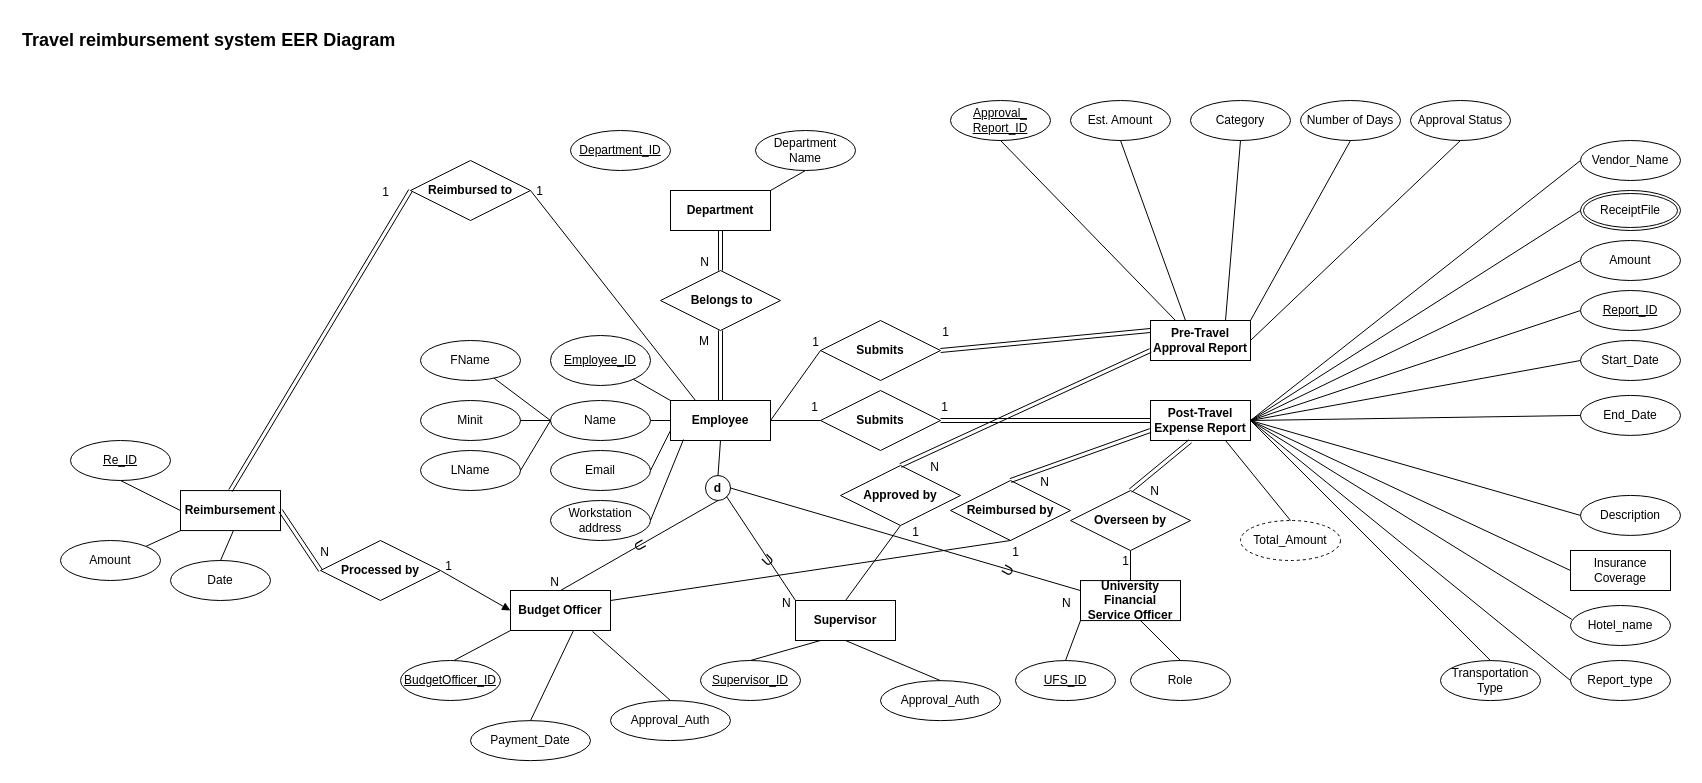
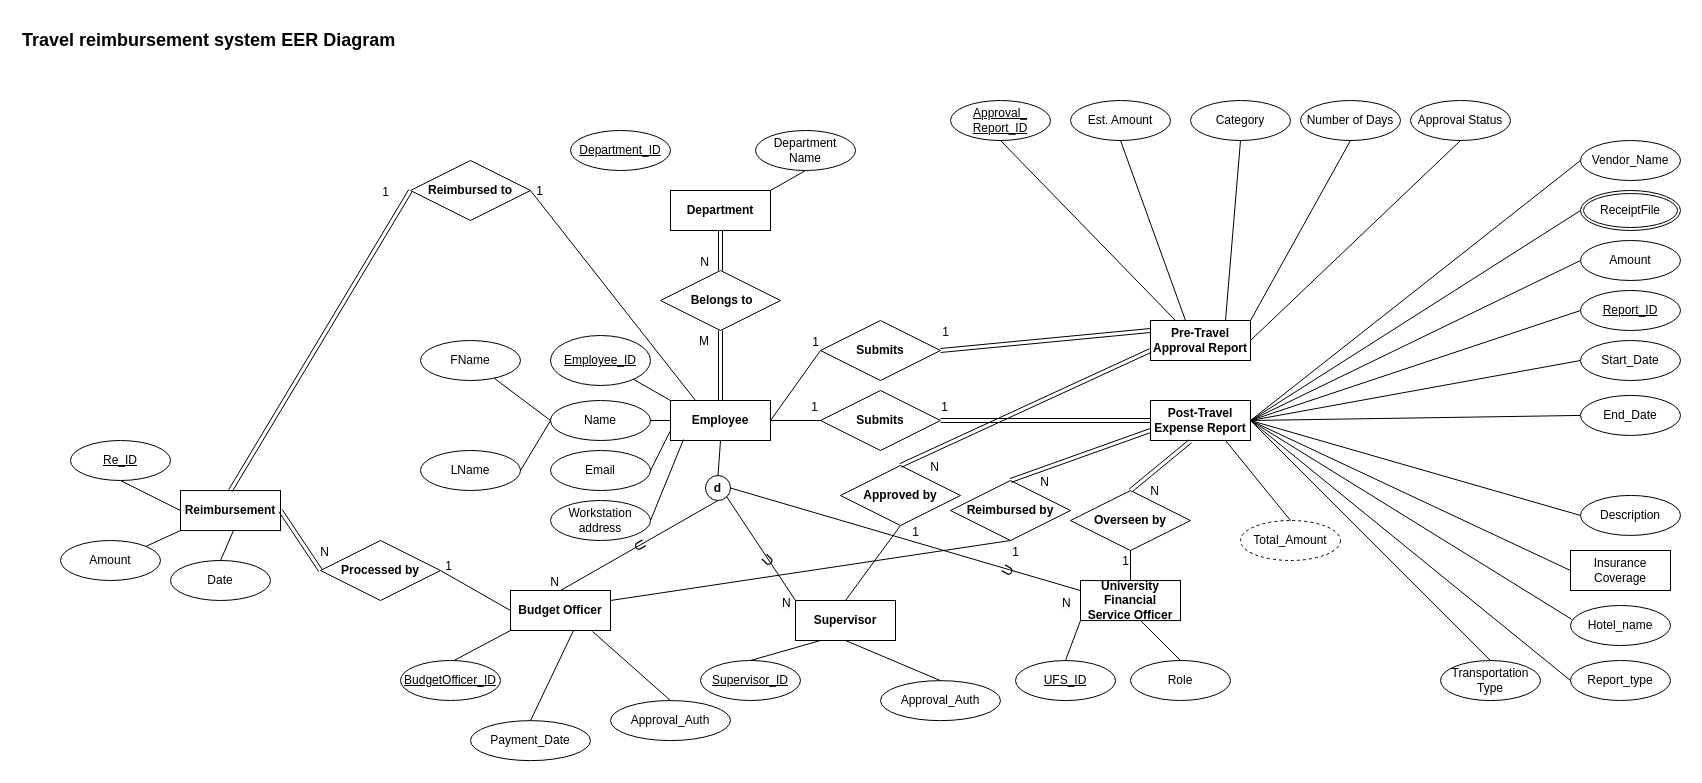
- <mxCell id="13" value="Minit" style="ellipse;whiteSpace=wrap;html=1;align=center;" vertex="1" parent="1"><mxGeometry x="420" y="400" width="100" height="40" as="geometry" /></mxCell>
- <mxCell id="16" value="" style="endArrow=none;html=1;rounded=0;exitX=1;exitY=0.5;exitDx=0;exitDy=0;" edge="1" parent="1" source="13" target="11"><mxGeometry relative="1" as="geometry"><mxPoint x="501" y="388" as="sourcePoint" /><mxPoint x="540" y="450" as="targetPoint" /><Array as="points" /></mxGeometry></mxCell>
- <mxCell id="121" value="" style="endArrow=block;html=1;rounded=0;entryX=0;entryY=0.5;entryDx=0;entryDy=0;exitX=1;exitY=0.5;exitDx=0;exitDy=0;" edge="1" parent="1" source="119" target="4"><mxGeometry relative="1" as="geometry"><mxPoint x="225" y="640" as="sourcePoint" /><mxPoint x="385" y="640" as="targetPoint" /></mxGeometry></mxCell>
+ <mxCell id="121" value="" style="endArrow=none;html=1;rounded=0;entryX=0;entryY=0.5;entryDx=0;entryDy=0;exitX=1;exitY=0.5;exitDx=0;exitDy=0;" edge="1" parent="1" source="119" target="4"><mxGeometry relative="1" as="geometry"><mxPoint x="225" y="640" as="sourcePoint" /><mxPoint x="385" y="640" as="targetPoint" /></mxGeometry></mxCell>
